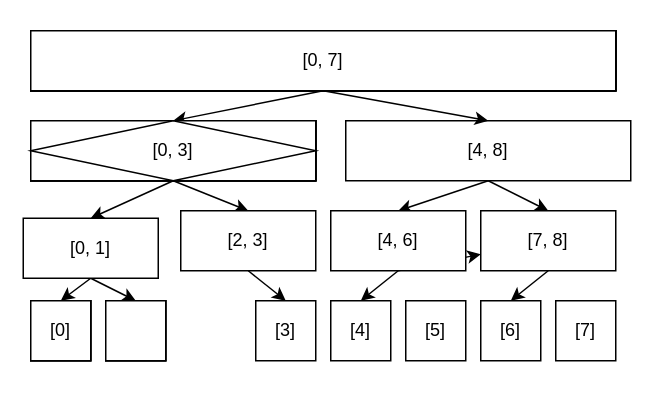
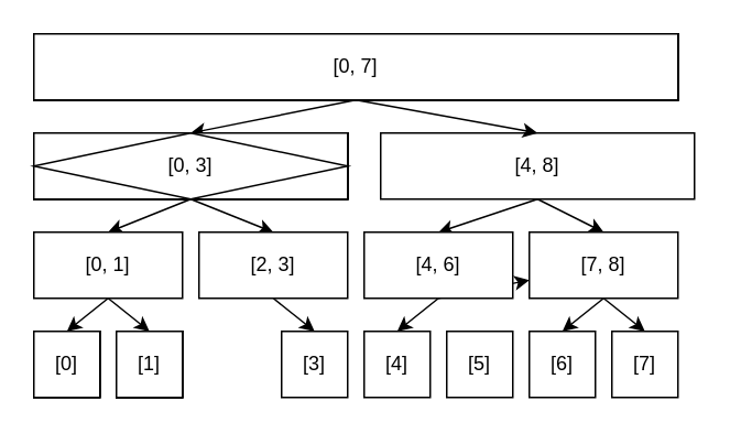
- <mxCell id="11" value="[0, 1]" style="rounded=0;whiteSpace=wrap;html=1;align=center;" vertex="1" parent="1"><mxGeometry x="15" y="145" width="90" height="40" as="geometry" /></mxCell>
+ <mxCell id="11" value="[0, 1]" style="rounded=0;whiteSpace=wrap;html=1;align=center;" vertex="1" parent="1"><mxGeometry x="20" y="140" width="90" height="40" as="geometry" /></mxCell>
+ <mxCell id="17" style="edgeStyle=none;rounded=0;orthogonalLoop=1;jettySize=auto;html=1;exitX=0.5;exitY=1;exitDx=0;exitDy=0;entryX=0.5;entryY=0;entryDx=0;entryDy=0;" edge="1" parent="1" source="18" target="25"><mxGeometry relative="1" as="geometry" /></mxCell>
+ <mxCell id="42" value="[1]" style="rounded=0;whiteSpace=wrap;html=1;align=center;" vertex="1" parent="1"><mxGeometry x="70" y="200" width="40" height="40" as="geometry" /></mxCell>
